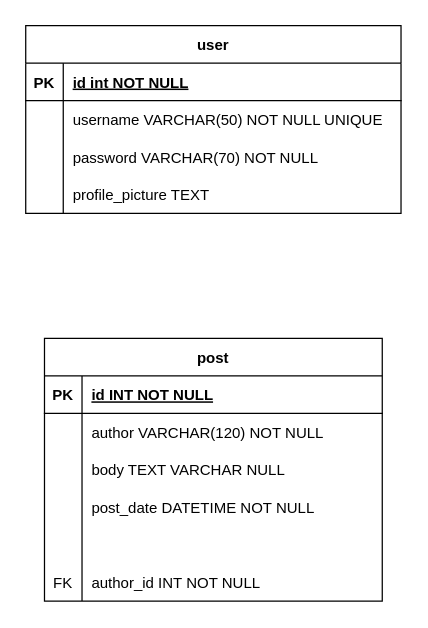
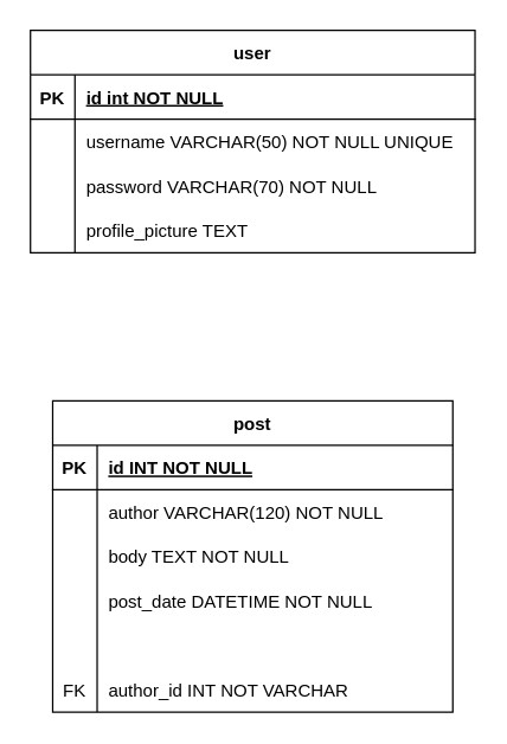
- <mxCell id="24" value="body TEXT VARCHAR NULL" style="shape=partialRectangle;connectable=0;fillColor=none;top=0;left=0;bottom=0;right=0;align=left;spacingLeft=6;overflow=hidden;" parent="22" vertex="1"><mxGeometry x="30" width="240" height="30" as="geometry"><mxRectangle width="240" height="30" as="alternateBounds" /></mxGeometry></mxCell>
+ <mxCell id="24" value="body TEXT NOT NULL" style="shape=partialRectangle;connectable=0;fillColor=none;top=0;left=0;bottom=0;right=0;align=left;spacingLeft=6;overflow=hidden;" parent="22" vertex="1"><mxGeometry x="30" width="240" height="30" as="geometry"><mxRectangle width="240" height="30" as="alternateBounds" /></mxGeometry></mxCell>
- <mxCell id="32" value="author_id INT NOT NULL" style="shape=partialRectangle;connectable=0;fillColor=none;top=0;left=0;bottom=0;right=0;align=left;spacingLeft=6;fontStyle=0;overflow=hidden;" parent="30" vertex="1"><mxGeometry x="30" width="240" height="30" as="geometry"><mxRectangle width="240" height="30" as="alternateBounds" /></mxGeometry></mxCell>
+ <mxCell id="32" value="author_id INT NOT VARCHAR" style="shape=partialRectangle;connectable=0;fillColor=none;top=0;left=0;bottom=0;right=0;align=left;spacingLeft=6;fontStyle=0;overflow=hidden;" parent="30" vertex="1"><mxGeometry x="30" width="240" height="30" as="geometry"><mxRectangle width="240" height="30" as="alternateBounds" /></mxGeometry></mxCell>
